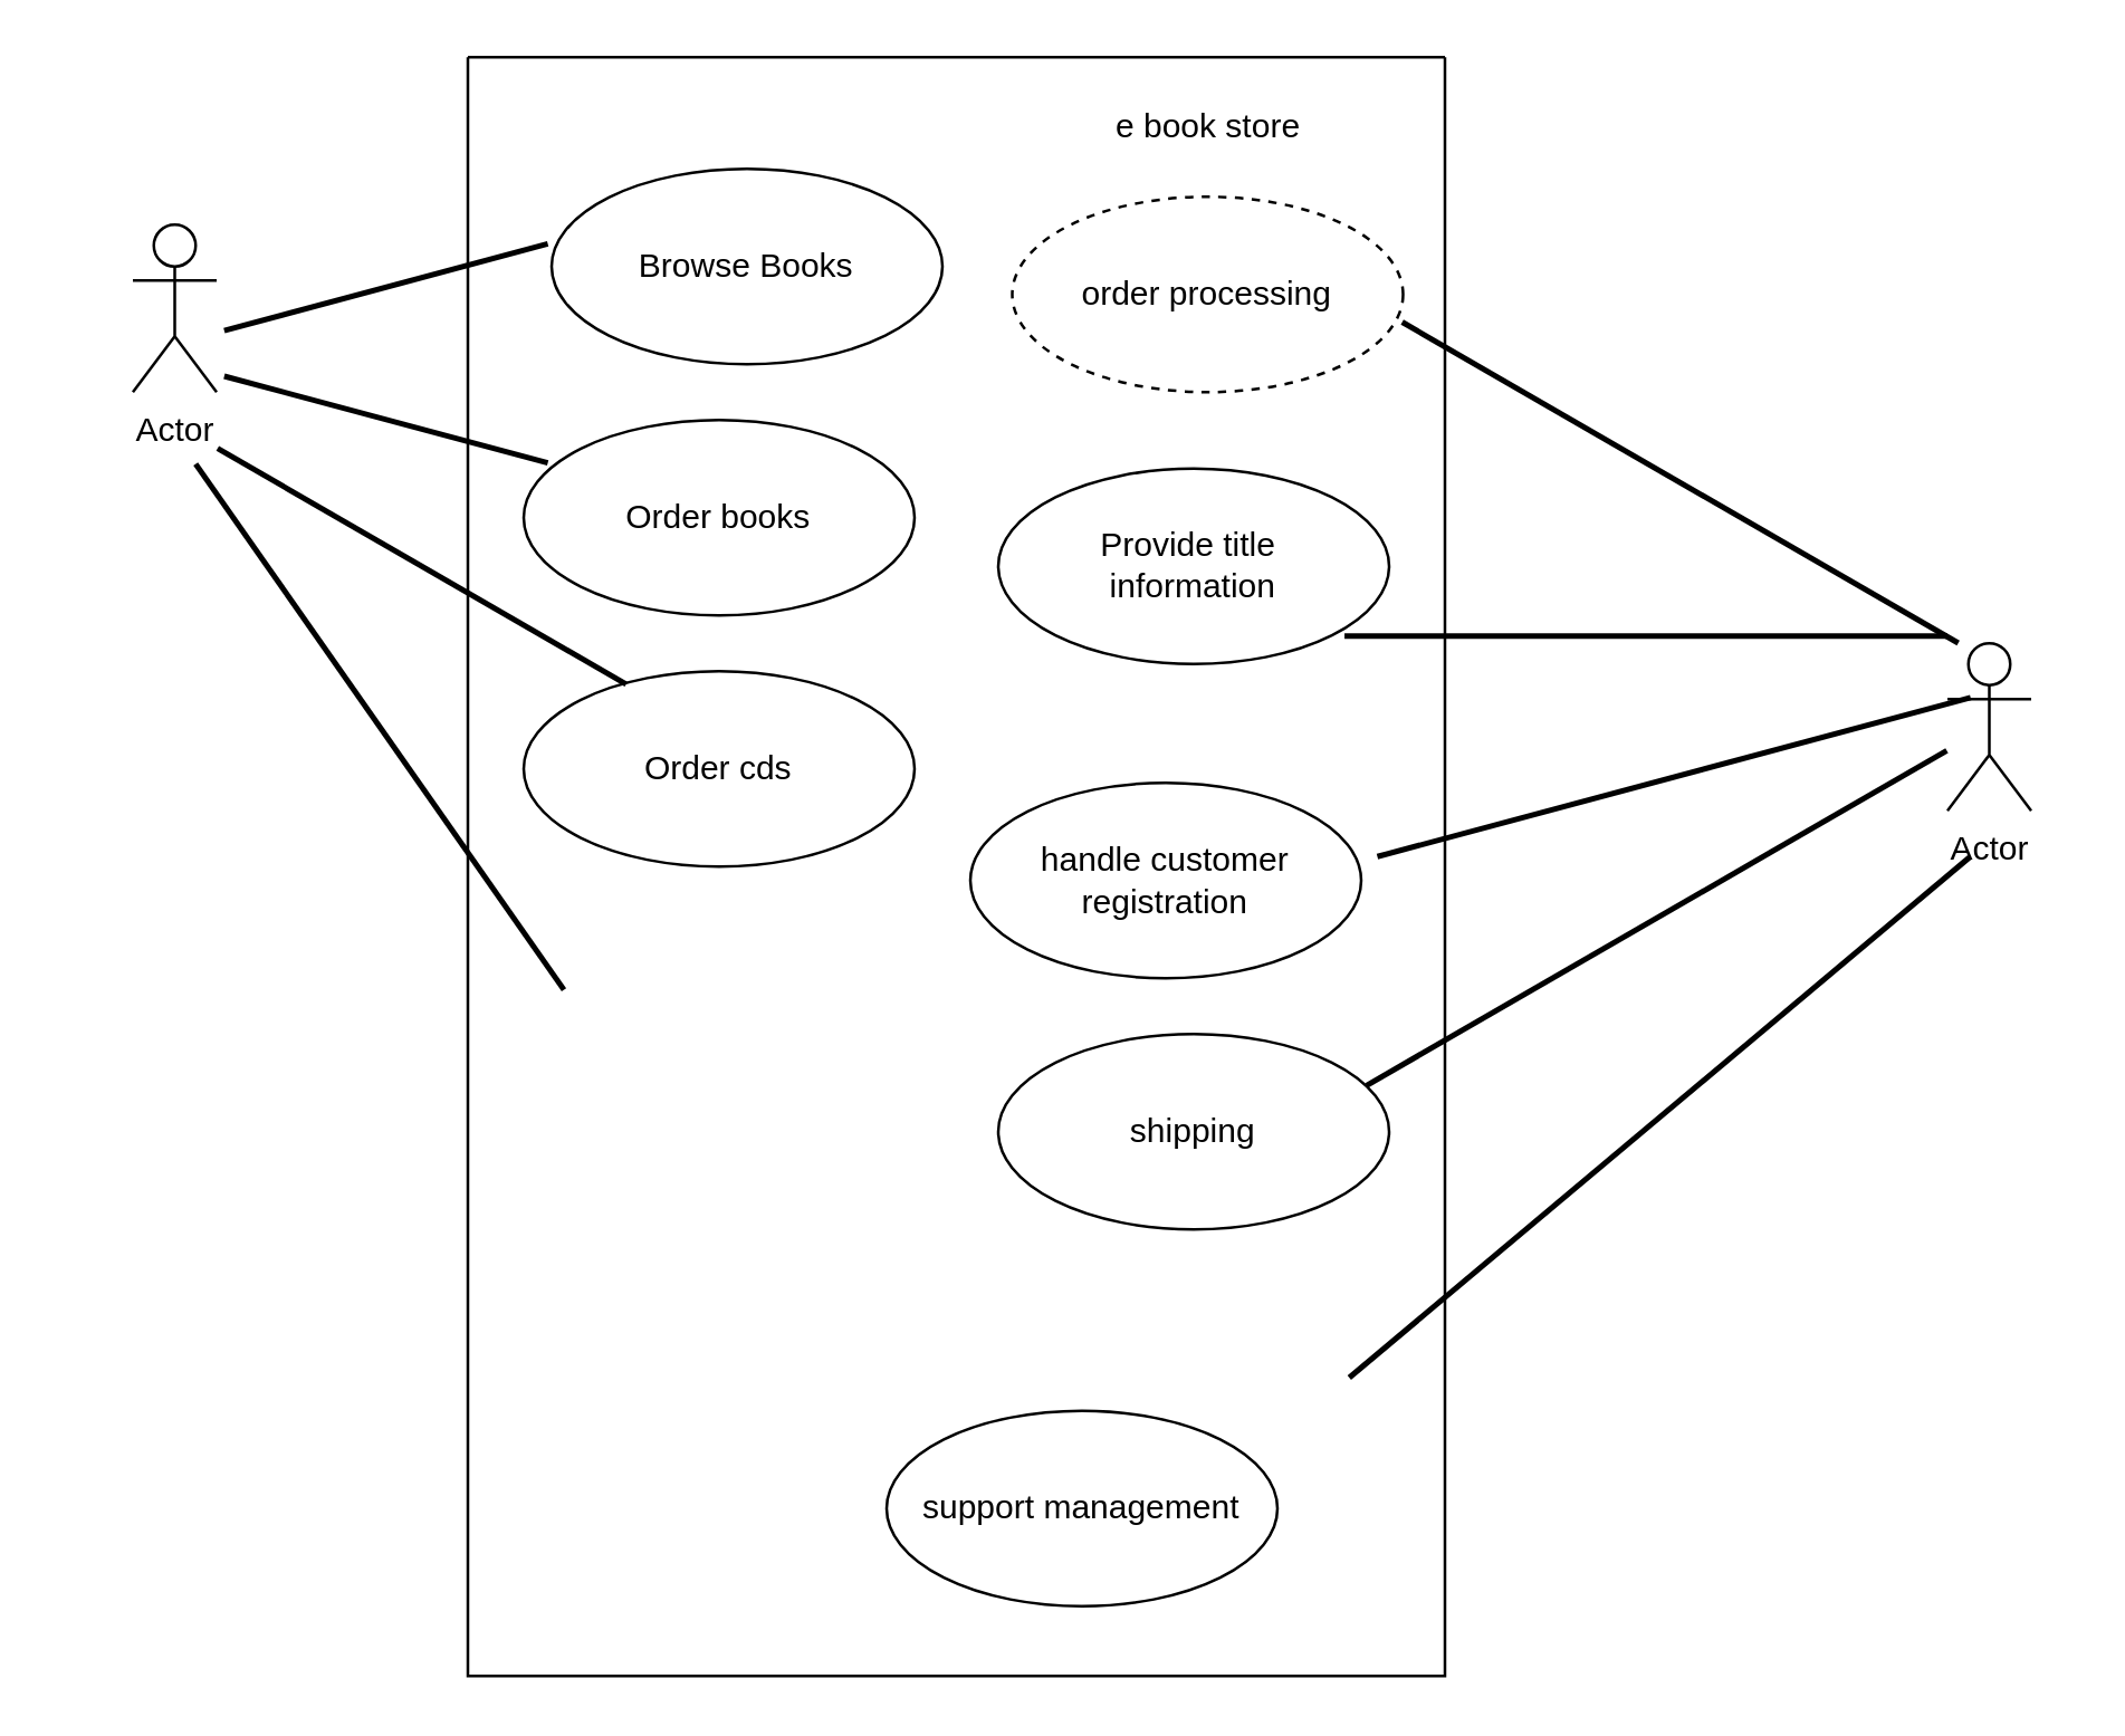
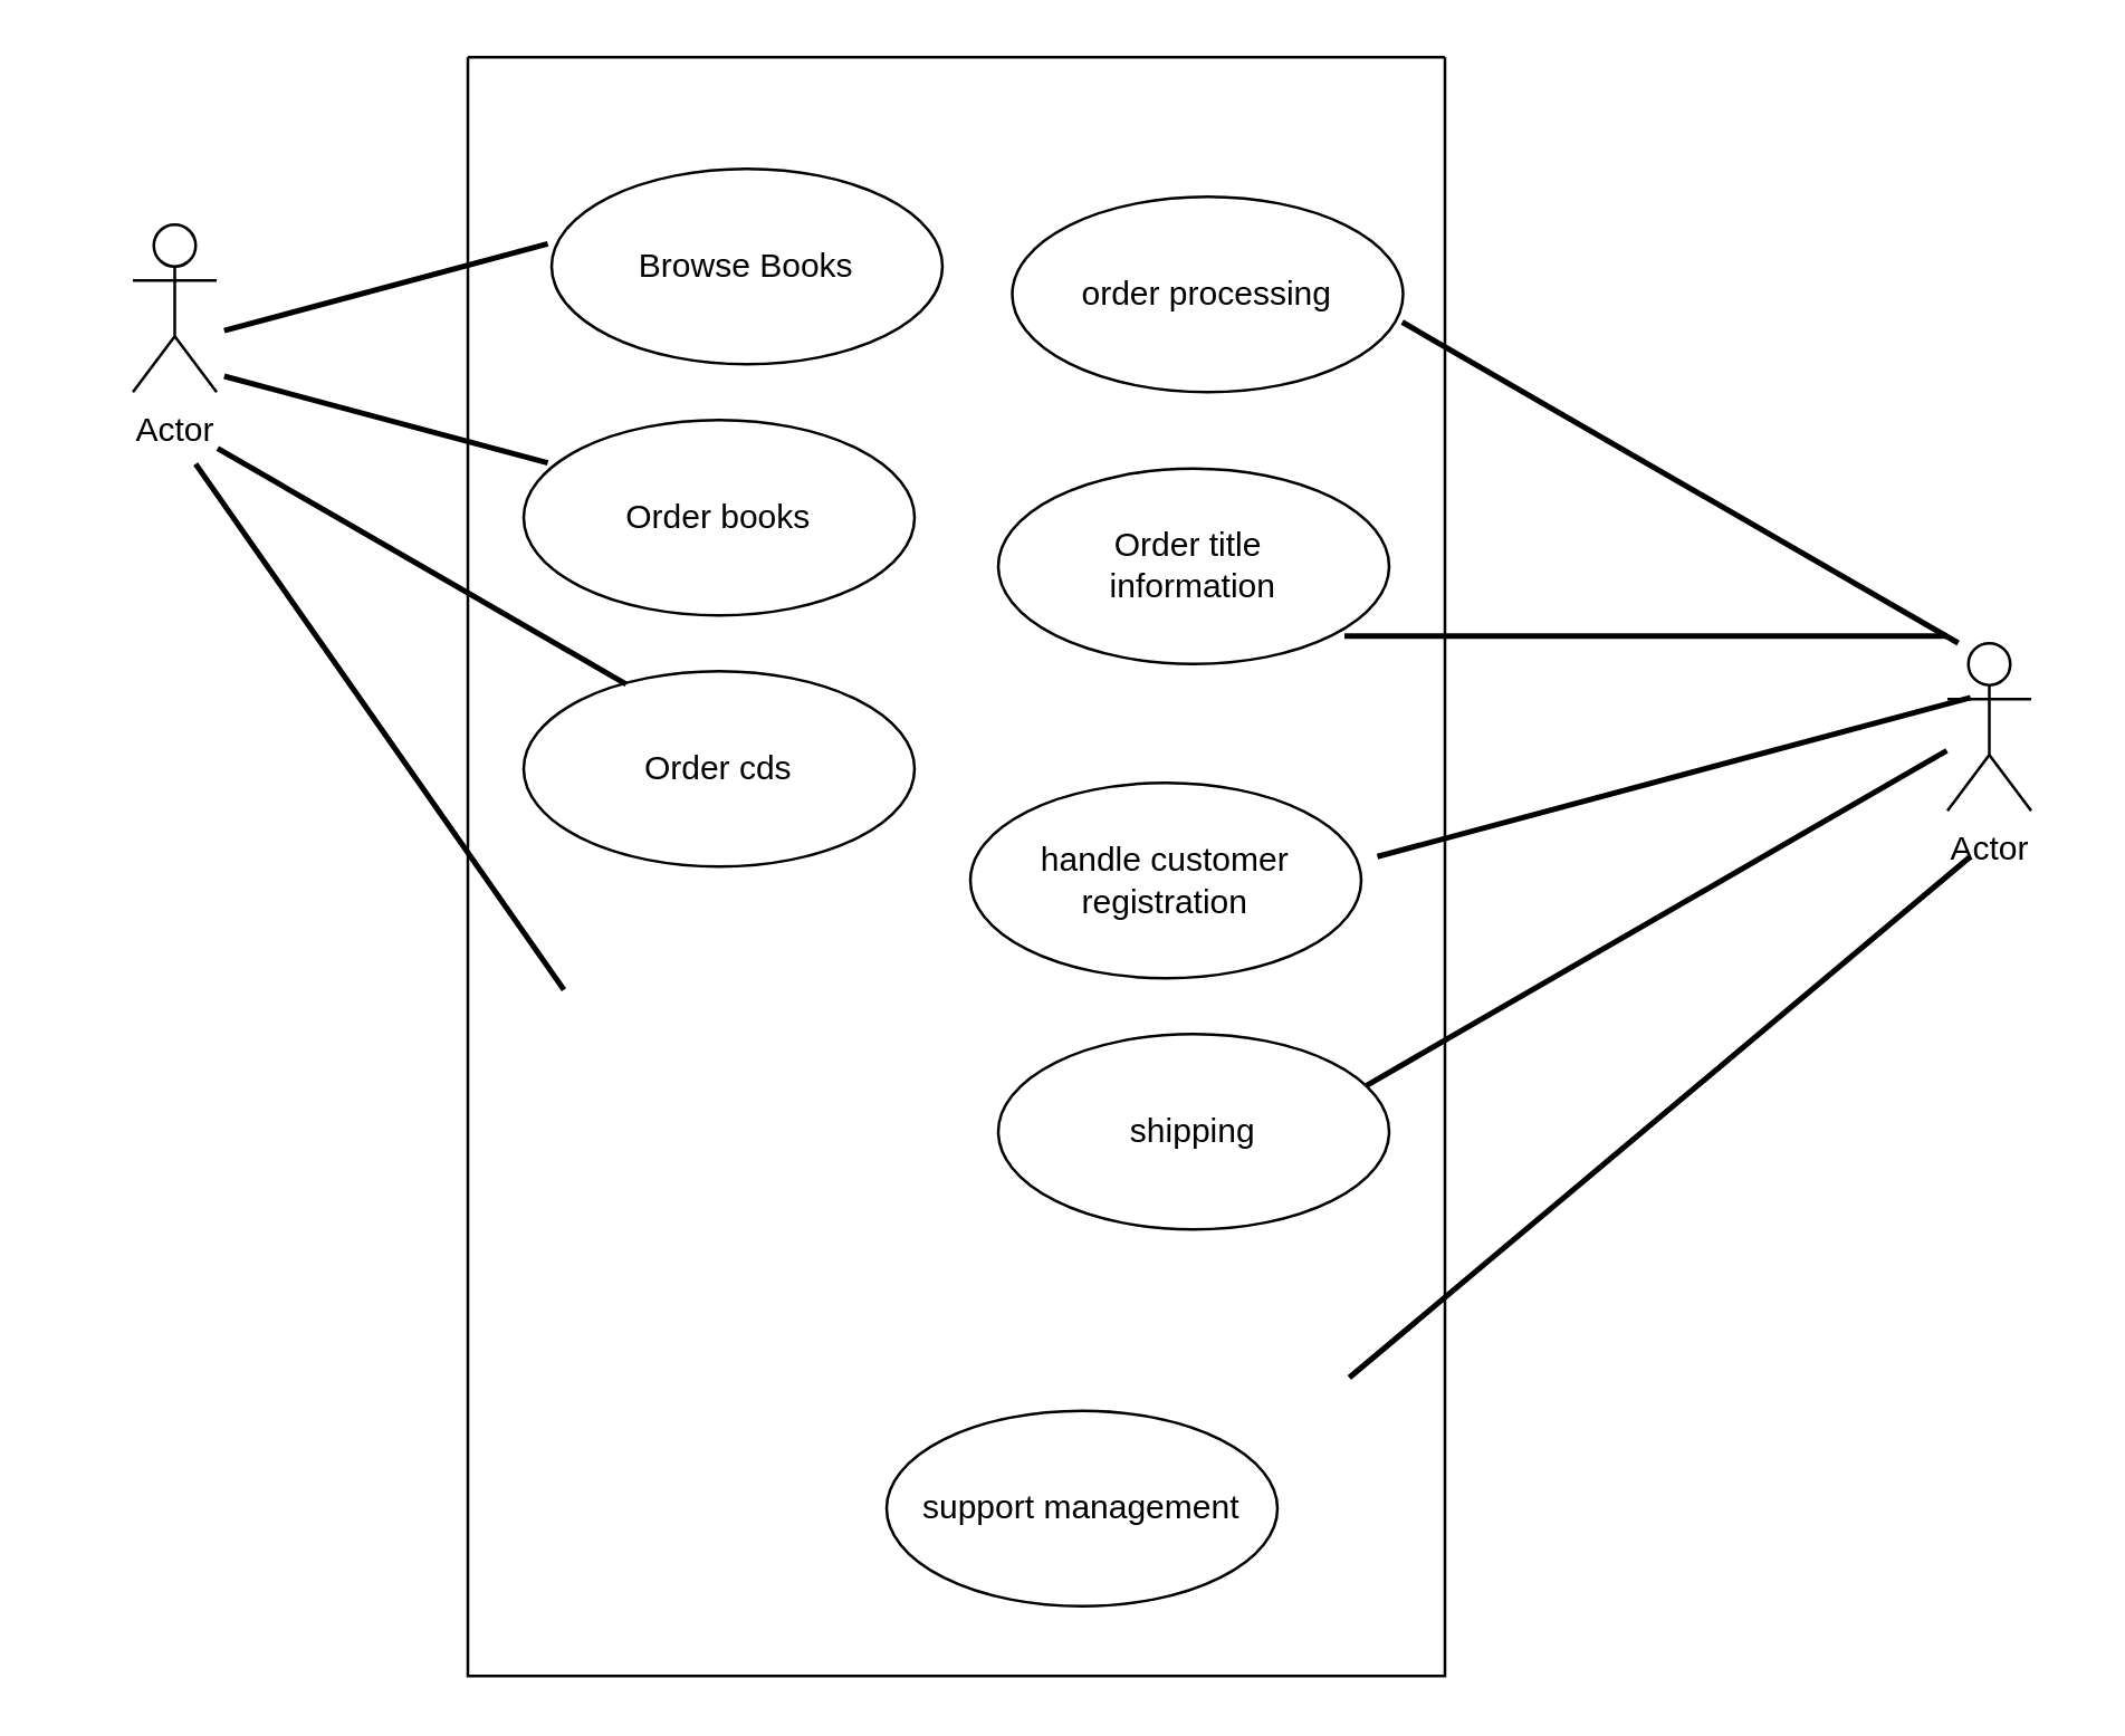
- <mxCell id="16" value="e book store" style="text;html=1;align=center;verticalAlign=middle;resizable=0;points=[];autosize=1;strokeColor=none;fillColor=none;" parent="15" vertex="1"><mxGeometry x="220" y="10" width="90" height="30" as="geometry" /></mxCell>
- <mxCell id="17" value="order processing" style="ellipse;whiteSpace=wrap;html=1;dashed=1;" parent="15" vertex="1"><mxGeometry x="195" y="50" width="140" height="70" as="geometry" /></mxCell>
+ <mxCell id="17" value="order processing" style="ellipse;whiteSpace=wrap;html=1;" parent="15" vertex="1"><mxGeometry x="195" y="50" width="140" height="70" as="geometry" /></mxCell>
- <mxCell id="5" value="Provide title&amp;nbsp;&lt;div&gt;information&lt;/div&gt;" style="ellipse;whiteSpace=wrap;html=1;" parent="1" vertex="1"><mxGeometry x="357" y="167.41" width="140" height="70" as="geometry" /></mxCell>
+ <mxCell id="5" value="Order title&amp;nbsp;&lt;div&gt;information&lt;/div&gt;" style="ellipse;whiteSpace=wrap;html=1;" parent="1" vertex="1"><mxGeometry x="357" y="167.41" width="140" height="70" as="geometry" /></mxCell>
